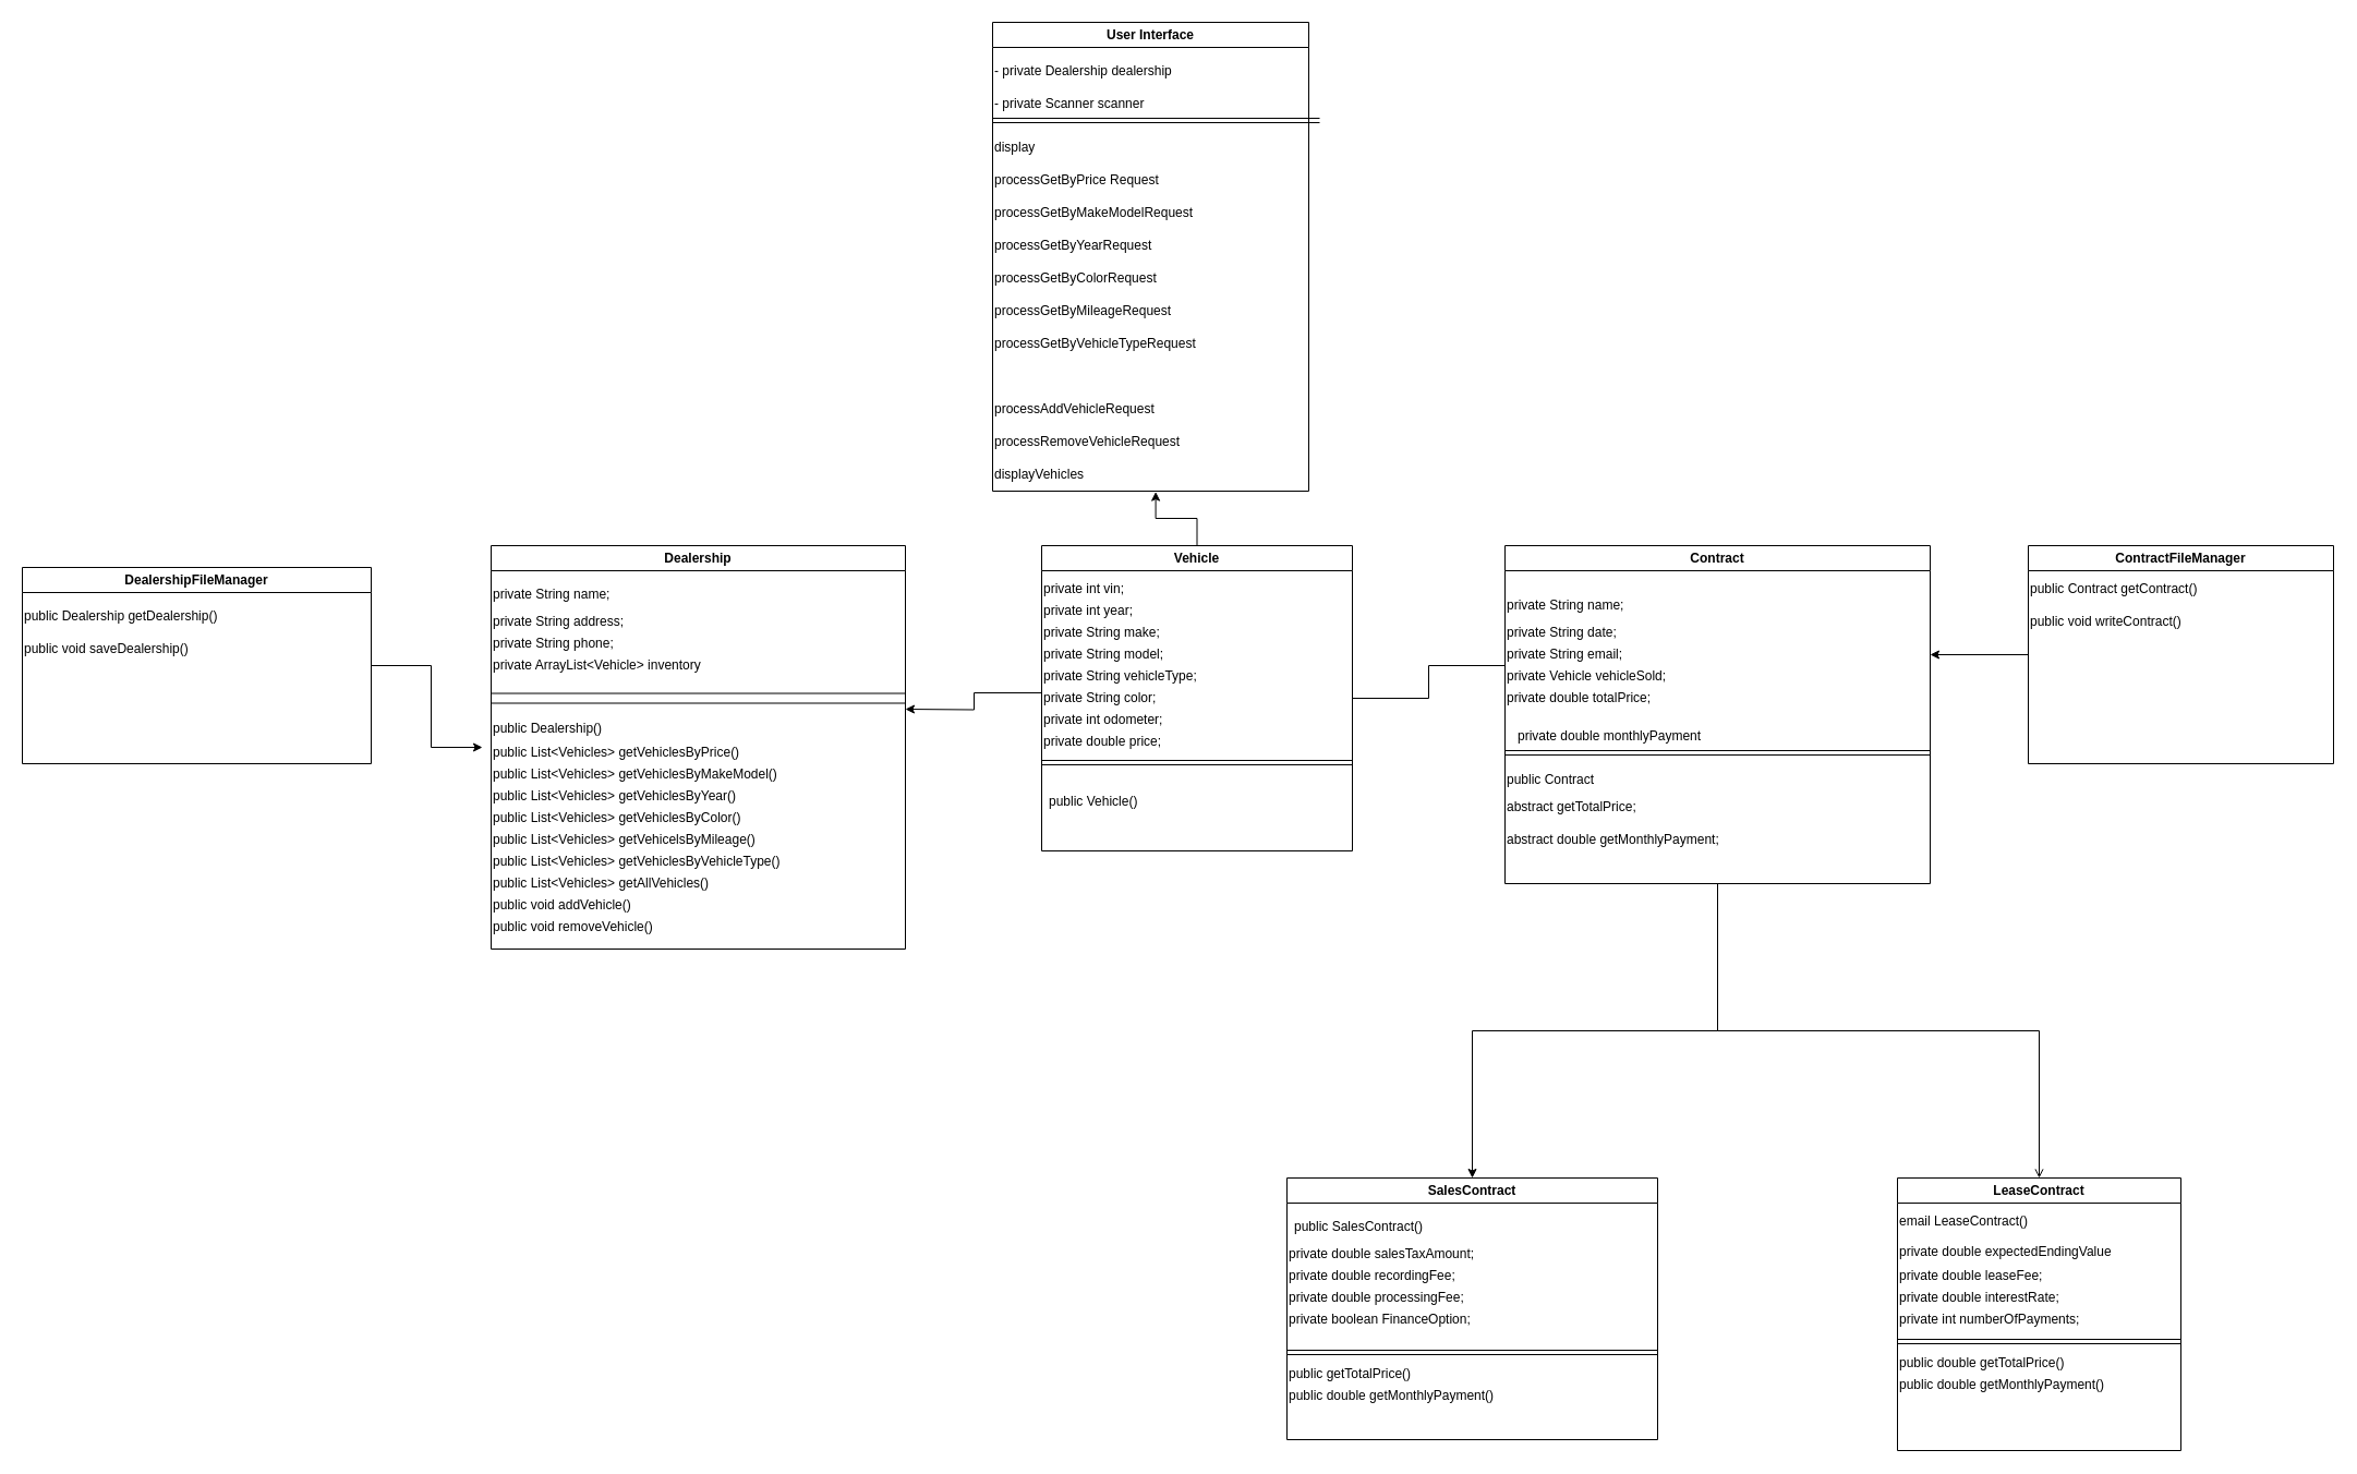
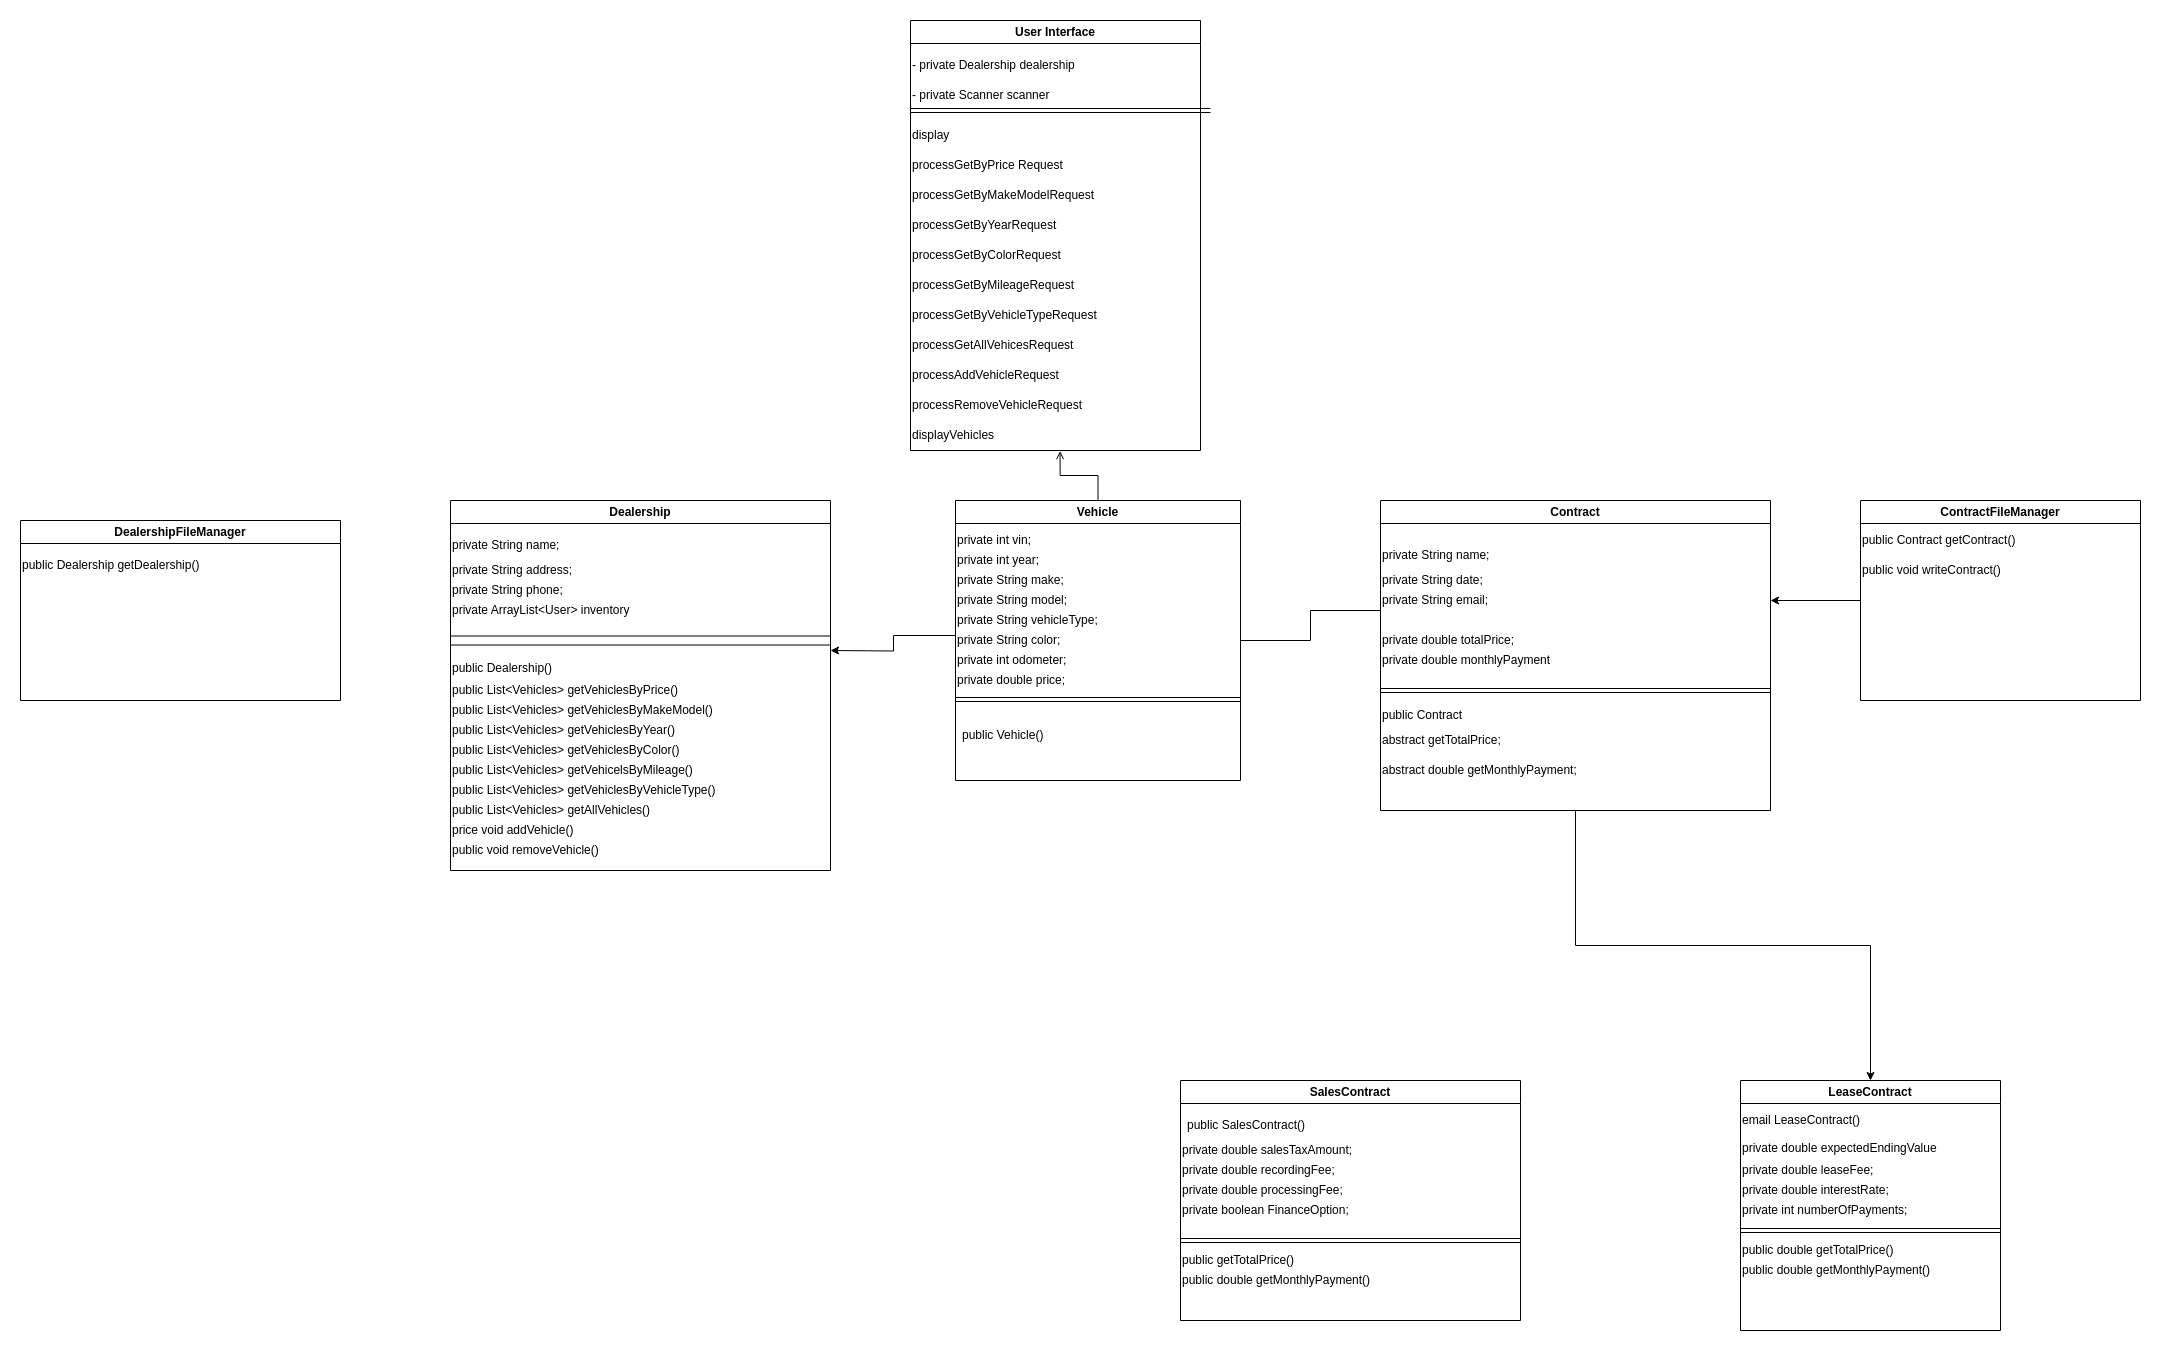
+ <mxCell id="12" value="processGetAllVehicesRequest" style="text;html=1;align=left;verticalAlign=middle;whiteSpace=wrap;rounded=0;" vertex="1" parent="2"><mxGeometry y="310" width="210" height="30" as="geometry" /></mxCell>
- <mxCell id="85" style="edgeStyle=orthogonalEdgeStyle;rounded=0;orthogonalLoop=1;jettySize=auto;html=1;exitX=0.5;exitY=0;exitDx=0;exitDy=0;entryX=0.88;entryY=1.02;entryDx=0;entryDy=0;entryPerimeter=0;" edge="1" parent="1" source="33" target="16"><mxGeometry relative="1" as="geometry" /></mxCell>
+ <mxCell id="85" style="edgeStyle=orthogonalEdgeStyle;rounded=0;orthogonalLoop=1;jettySize=auto;html=1;exitX=0.5;exitY=0;exitDx=0;exitDy=0;entryX=0.88;entryY=1.02;entryDx=0;entryDy=0;entryPerimeter=0;endArrow=open;" edge="1" parent="1" source="33" target="16"><mxGeometry relative="1" as="geometry" /></mxCell>
- <mxCell id="82" value="public void saveDealership()" style="text;html=1;align=left;verticalAlign=middle;whiteSpace=wrap;rounded=0;" vertex="1" parent="80"><mxGeometry y="60" width="230" height="30" as="geometry" /></mxCell>
- <mxCell id="21" value="private ArrayList&amp;lt;Vehicle&amp;gt; inventory" style="text;html=1;align=left;verticalAlign=middle;whiteSpace=wrap;rounded=0;" vertex="1" parent="17"><mxGeometry y="100" width="210" height="20" as="geometry" /></mxCell>
+ <mxCell id="21" value="private ArrayList&amp;lt;User&amp;gt; inventory" style="text;html=1;align=left;verticalAlign=middle;whiteSpace=wrap;rounded=0;" vertex="1" parent="17"><mxGeometry y="100" width="210" height="20" as="geometry" /></mxCell>
- <mxCell id="52" value="private Vehicle vehicleSold;" style="text;html=1;align=left;verticalAlign=middle;whiteSpace=wrap;rounded=0;" vertex="1" parent="48"><mxGeometry y="110" width="190" height="20" as="geometry" /></mxCell>
- <mxCell id="86" style="edgeStyle=orthogonalEdgeStyle;rounded=0;orthogonalLoop=1;jettySize=auto;html=1;exitX=1;exitY=0.5;exitDx=0;exitDy=0;entryX=-0.032;entryY=0.25;entryDx=0;entryDy=0;entryPerimeter=0;" edge="1" parent="1" source="80" target="24"><mxGeometry relative="1" as="geometry" /></mxCell>
- <mxCell id="54" value="private double monthlyPayment" style="text;html=1;align=left;verticalAlign=middle;whiteSpace=wrap;rounded=0;" vertex="1" parent="48"><mxGeometry x="10" y="165" width="200" height="20" as="geometry" /></mxCell>
+ <mxCell id="54" value="private double monthlyPayment" style="text;html=1;align=left;verticalAlign=middle;whiteSpace=wrap;rounded=0;" vertex="1" parent="48"><mxGeometry y="150" width="200" height="20" as="geometry" /></mxCell>
- <mxCell id="31" value="public void addVehicle()" style="text;html=1;align=left;verticalAlign=middle;whiteSpace=wrap;rounded=0;" vertex="1" parent="17"><mxGeometry y="320" width="270" height="20" as="geometry" /></mxCell>
+ <mxCell id="31" value="price void addVehicle()" style="text;html=1;align=left;verticalAlign=middle;whiteSpace=wrap;rounded=0;" vertex="1" parent="17"><mxGeometry y="320" width="270" height="20" as="geometry" /></mxCell>
- <mxCell id="47" style="edgeStyle=orthogonalEdgeStyle;rounded=0;orthogonalLoop=1;jettySize=auto;html=1;exitX=0.5;exitY=1;exitDx=0;exitDy=0;entryX=0.5;entryY=0;entryDx=0;entryDy=0;" edge="1" parent="1" source="48" target="58"><mxGeometry relative="1" as="geometry" /></mxCell>
- <mxCell id="46" style="edgeStyle=orthogonalEdgeStyle;rounded=0;orthogonalLoop=1;jettySize=auto;html=1;exitX=0.5;exitY=1;exitDx=0;exitDy=0;entryX=0.5;entryY=0;entryDx=0;entryDy=0;endArrow=open;" edge="1" parent="1" source="48" target="67"><mxGeometry relative="1" as="geometry" /></mxCell>
+ <mxCell id="46" style="edgeStyle=orthogonalEdgeStyle;rounded=0;orthogonalLoop=1;jettySize=auto;html=1;exitX=0.5;exitY=1;exitDx=0;exitDy=0;entryX=0.5;entryY=0;entryDx=0;entryDy=0;" edge="1" parent="1" source="48" target="67"><mxGeometry relative="1" as="geometry" /></mxCell>
